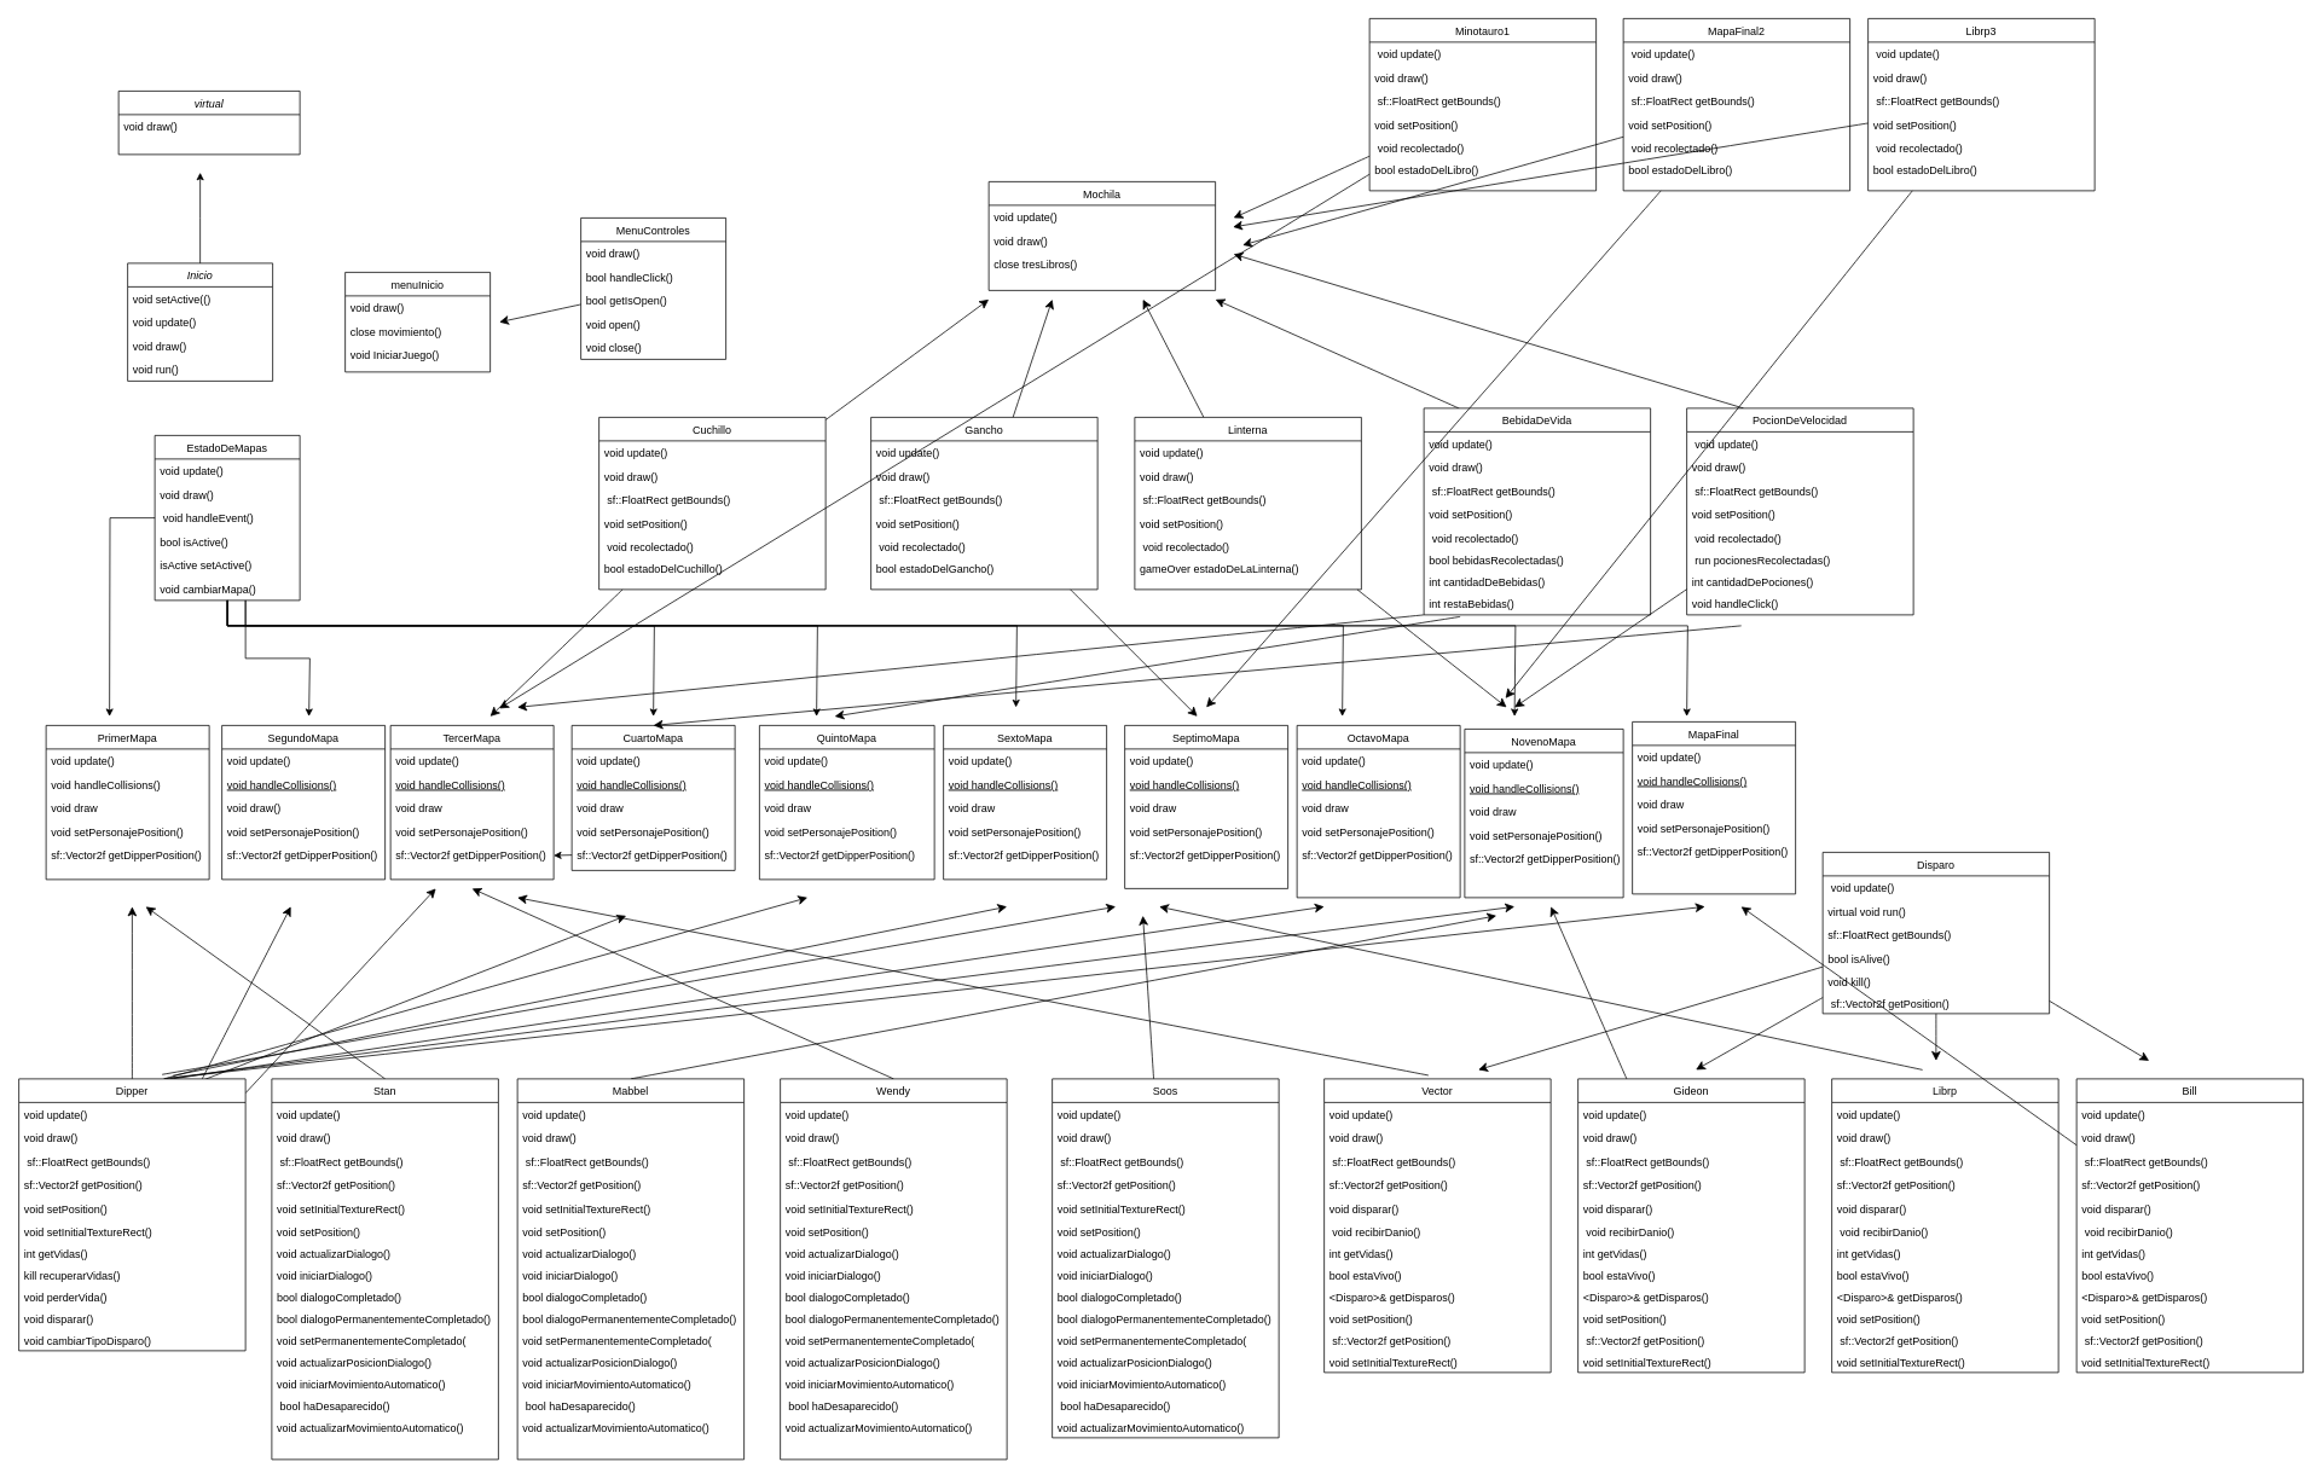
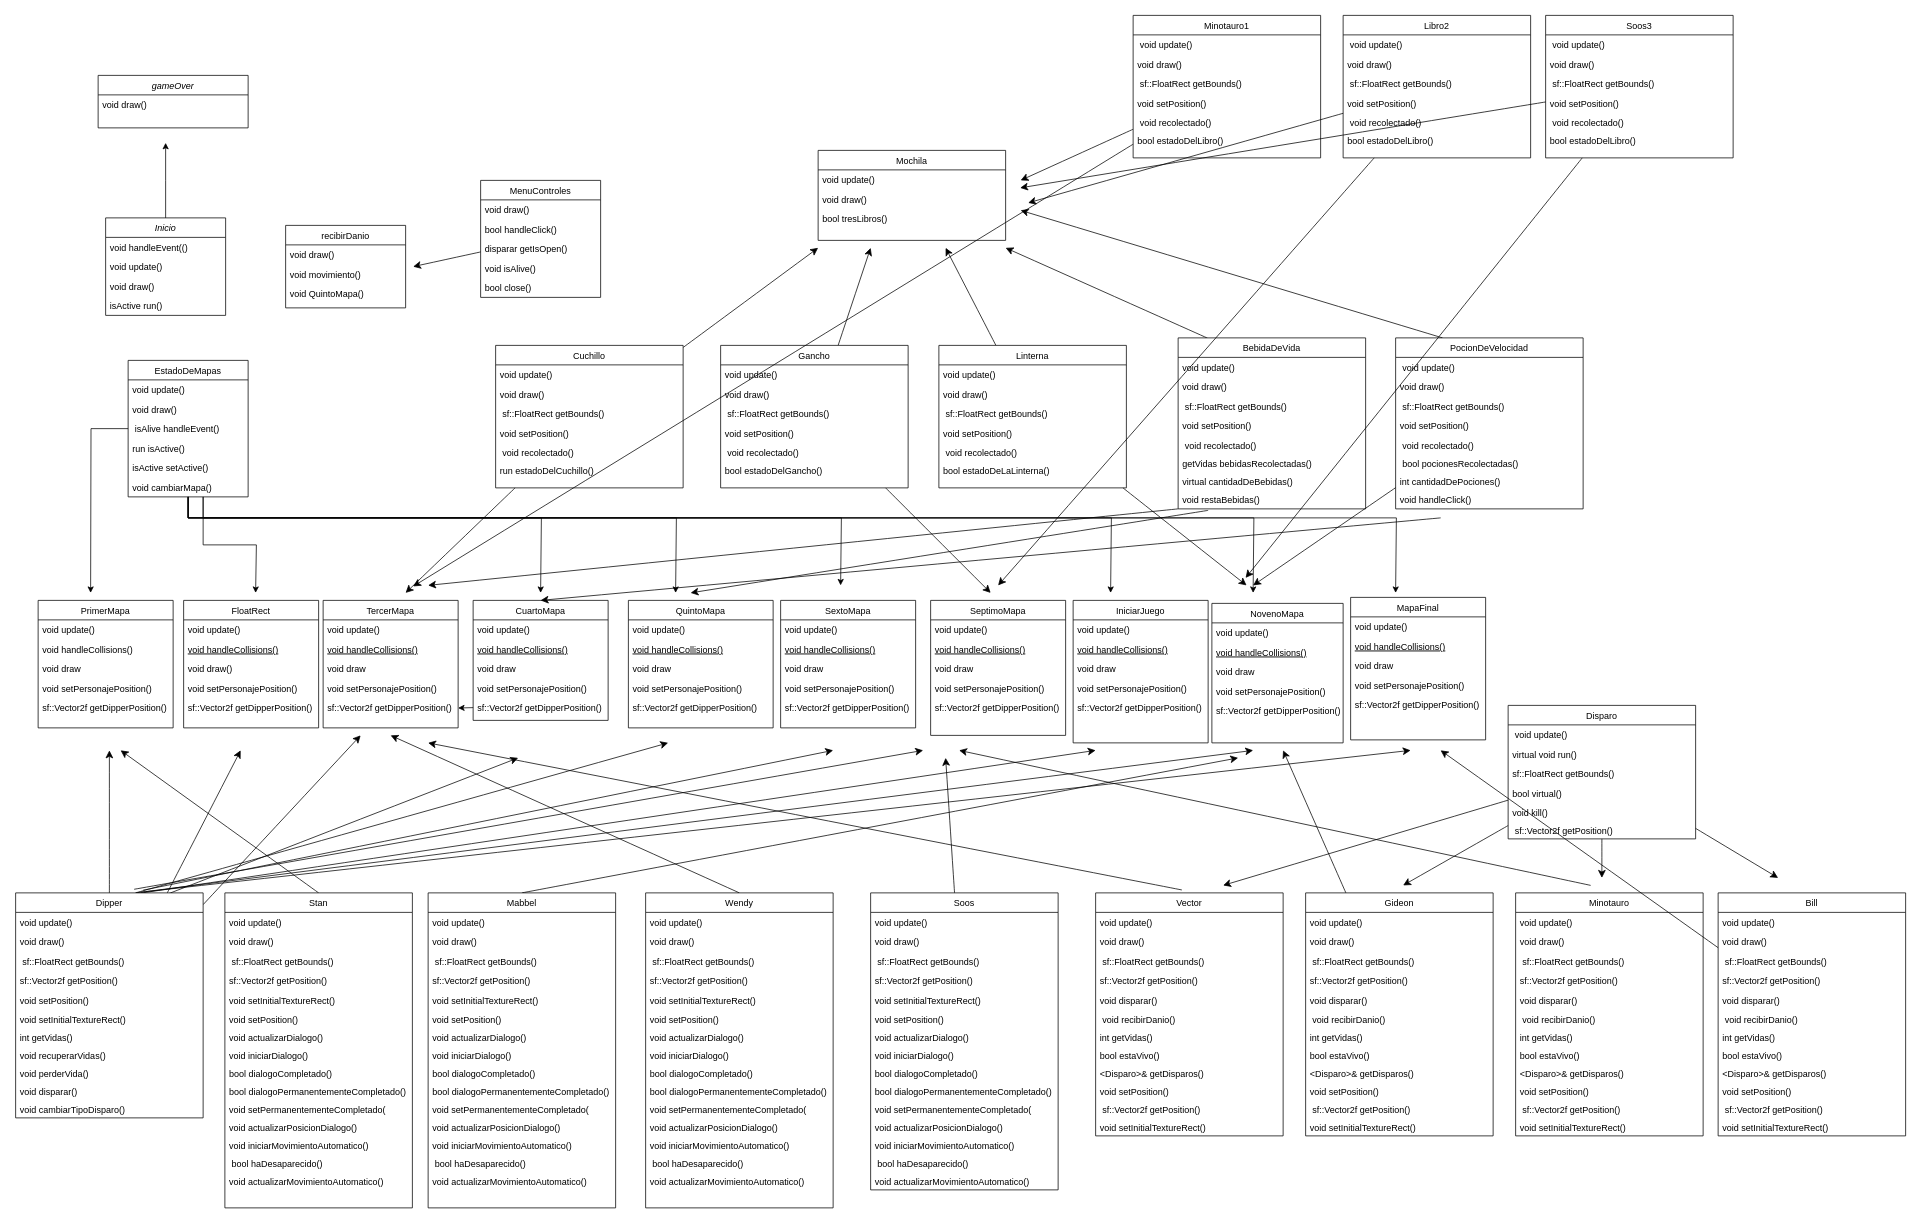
- <mxCell id="284" value="MapaFinal2" style="swimlane;fontStyle=0;align=center;verticalAlign=top;childLayout=stackLayout;horizontal=1;startSize=26;horizontalStack=0;resizeParent=1;resizeLast=0;collapsible=1;marginBottom=0;rounded=0;shadow=0;strokeWidth=1;" parent="1" vertex="1"><mxGeometry x="1790" y="20" width="250" height="190" as="geometry"><mxRectangle x="130" y="380" width="160" height="26" as="alternateBounds" /></mxGeometry></mxCell>
+ <mxCell id="284" value="Libro2" style="swimlane;fontStyle=0;align=center;verticalAlign=top;childLayout=stackLayout;horizontal=1;startSize=26;horizontalStack=0;resizeParent=1;resizeLast=0;collapsible=1;marginBottom=0;rounded=0;shadow=0;strokeWidth=1;" parent="1" vertex="1"><mxGeometry x="1790" y="20" width="250" height="190" as="geometry"><mxRectangle x="130" y="380" width="160" height="26" as="alternateBounds" /></mxGeometry></mxCell>
- <mxCell id="293" value="Librp3" style="swimlane;fontStyle=0;align=center;verticalAlign=top;childLayout=stackLayout;horizontal=1;startSize=26;horizontalStack=0;resizeParent=1;resizeLast=0;collapsible=1;marginBottom=0;rounded=0;shadow=0;strokeWidth=1;" parent="1" vertex="1"><mxGeometry x="2060" y="20" width="250" height="190" as="geometry"><mxRectangle x="130" y="380" width="160" height="26" as="alternateBounds" /></mxGeometry></mxCell>
+ <mxCell id="293" value="Soos3" style="swimlane;fontStyle=0;align=center;verticalAlign=top;childLayout=stackLayout;horizontal=1;startSize=26;horizontalStack=0;resizeParent=1;resizeLast=0;collapsible=1;marginBottom=0;rounded=0;shadow=0;strokeWidth=1;" parent="1" vertex="1"><mxGeometry x="2060" y="20" width="250" height="190" as="geometry"><mxRectangle x="130" y="380" width="160" height="26" as="alternateBounds" /></mxGeometry></mxCell>
- <mxCell id="333" value="virtual" style="swimlane;fontStyle=2;align=center;verticalAlign=top;childLayout=stackLayout;horizontal=1;startSize=26;horizontalStack=0;resizeParent=1;resizeLast=0;collapsible=1;marginBottom=0;rounded=0;shadow=0;strokeWidth=1;" vertex="1" parent="1"><mxGeometry x="130" y="100" width="200" height="70" as="geometry"><mxRectangle x="230" y="140" width="160" height="26" as="alternateBounds" /></mxGeometry></mxCell>
+ <mxCell id="333" value="gameOver" style="swimlane;fontStyle=2;align=center;verticalAlign=top;childLayout=stackLayout;horizontal=1;startSize=26;horizontalStack=0;resizeParent=1;resizeLast=0;collapsible=1;marginBottom=0;rounded=0;shadow=0;strokeWidth=1;" vertex="1" parent="1"><mxGeometry x="130" y="100" width="200" height="70" as="geometry"><mxRectangle x="230" y="140" width="160" height="26" as="alternateBounds" /></mxGeometry></mxCell>
- <mxCell id="272" value="close tresLibros()" style="text;align=left;verticalAlign=top;spacingLeft=4;spacingRight=4;overflow=hidden;rotatable=0;points=[[0,0.5],[1,0.5]];portConstraint=eastwest;fontStyle=0" parent="269" vertex="1"><mxGeometry y="78" width="250" height="26" as="geometry" /></mxCell>
+ <mxCell id="272" value="bool tresLibros()" style="text;align=left;verticalAlign=top;spacingLeft=4;spacingRight=4;overflow=hidden;rotatable=0;points=[[0,0.5],[1,0.5]];portConstraint=eastwest;fontStyle=0" parent="269" vertex="1"><mxGeometry y="78" width="250" height="26" as="geometry" /></mxCell>
- <mxCell id="14" value="menuInicio" style="swimlane;fontStyle=0;align=center;verticalAlign=top;childLayout=stackLayout;horizontal=1;startSize=26;horizontalStack=0;resizeParent=1;resizeLast=0;collapsible=1;marginBottom=0;rounded=0;shadow=0;strokeWidth=1;" parent="1" vertex="1"><mxGeometry x="380" y="300" width="160" height="110" as="geometry"><mxRectangle x="550" y="140" width="160" height="26" as="alternateBounds" /></mxGeometry></mxCell>
+ <mxCell id="14" value="recibirDanio" style="swimlane;fontStyle=0;align=center;verticalAlign=top;childLayout=stackLayout;horizontal=1;startSize=26;horizontalStack=0;resizeParent=1;resizeLast=0;collapsible=1;marginBottom=0;rounded=0;shadow=0;strokeWidth=1;" parent="1" vertex="1"><mxGeometry x="380" y="300" width="160" height="110" as="geometry"><mxRectangle x="550" y="140" width="160" height="26" as="alternateBounds" /></mxGeometry></mxCell>
- <mxCell id="4" value="void setActive(()" style="text;align=left;verticalAlign=top;spacingLeft=4;spacingRight=4;overflow=hidden;rotatable=0;points=[[0,0.5],[1,0.5]];portConstraint=eastwest;" parent="3" vertex="1"><mxGeometry y="26" width="160" height="26" as="geometry" /></mxCell>
+ <mxCell id="4" value="void handleEvent(()" style="text;align=left;verticalAlign=top;spacingLeft=4;spacingRight=4;overflow=hidden;rotatable=0;points=[[0,0.5],[1,0.5]];portConstraint=eastwest;" parent="3" vertex="1"><mxGeometry y="26" width="160" height="26" as="geometry" /></mxCell>
- <mxCell id="315" value="bool getIsOpen()" style="text;align=left;verticalAlign=top;spacingLeft=4;spacingRight=4;overflow=hidden;rotatable=0;points=[[0,0.5],[1,0.5]];portConstraint=eastwest;rounded=0;shadow=0;html=0;" parent="312" vertex="1"><mxGeometry y="78" width="160" height="26" as="geometry" /></mxCell>
+ <mxCell id="315" value="disparar getIsOpen()" style="text;align=left;verticalAlign=top;spacingLeft=4;spacingRight=4;overflow=hidden;rotatable=0;points=[[0,0.5],[1,0.5]];portConstraint=eastwest;rounded=0;shadow=0;html=0;" parent="312" vertex="1"><mxGeometry y="78" width="160" height="26" as="geometry" /></mxCell>
- <mxCell id="316" value="void open()" style="text;align=left;verticalAlign=top;spacingLeft=4;spacingRight=4;overflow=hidden;rotatable=0;points=[[0,0.5],[1,0.5]];portConstraint=eastwest;rounded=0;shadow=0;html=0;" parent="312" vertex="1"><mxGeometry y="104" width="160" height="26" as="geometry" /></mxCell>
+ <mxCell id="316" value="void isAlive()" style="text;align=left;verticalAlign=top;spacingLeft=4;spacingRight=4;overflow=hidden;rotatable=0;points=[[0,0.5],[1,0.5]];portConstraint=eastwest;rounded=0;shadow=0;html=0;" parent="312" vertex="1"><mxGeometry y="104" width="160" height="26" as="geometry" /></mxCell>
- <mxCell id="16" value="close movimiento()" style="text;align=left;verticalAlign=top;spacingLeft=4;spacingRight=4;overflow=hidden;rotatable=0;points=[[0,0.5],[1,0.5]];portConstraint=eastwest;rounded=0;shadow=0;html=0;" parent="14" vertex="1"><mxGeometry y="52" width="160" height="26" as="geometry" /></mxCell>
+ <mxCell id="16" value="void movimiento()" style="text;align=left;verticalAlign=top;spacingLeft=4;spacingRight=4;overflow=hidden;rotatable=0;points=[[0,0.5],[1,0.5]];portConstraint=eastwest;rounded=0;shadow=0;html=0;" parent="14" vertex="1"><mxGeometry y="52" width="160" height="26" as="geometry" /></mxCell>
- <mxCell id="317" value="void close()" style="text;align=left;verticalAlign=top;spacingLeft=4;spacingRight=4;overflow=hidden;rotatable=0;points=[[0,0.5],[1,0.5]];portConstraint=eastwest;rounded=0;shadow=0;html=0;" parent="312" vertex="1"><mxGeometry y="130" width="160" height="26" as="geometry" /></mxCell>
+ <mxCell id="317" value="bool close()" style="text;align=left;verticalAlign=top;spacingLeft=4;spacingRight=4;overflow=hidden;rotatable=0;points=[[0,0.5],[1,0.5]];portConstraint=eastwest;rounded=0;shadow=0;html=0;" parent="312" vertex="1"><mxGeometry y="130" width="160" height="26" as="geometry" /></mxCell>
- <mxCell id="17" value="void IniciarJuego()" style="text;align=left;verticalAlign=top;spacingLeft=4;spacingRight=4;overflow=hidden;rotatable=0;points=[[0,0.5],[1,0.5]];portConstraint=eastwest;rounded=0;shadow=0;html=0;" parent="14" vertex="1"><mxGeometry y="78" width="160" height="26" as="geometry" /></mxCell>
+ <mxCell id="17" value="void QuintoMapa()" style="text;align=left;verticalAlign=top;spacingLeft=4;spacingRight=4;overflow=hidden;rotatable=0;points=[[0,0.5],[1,0.5]];portConstraint=eastwest;rounded=0;shadow=0;html=0;" parent="14" vertex="1"><mxGeometry y="78" width="160" height="26" as="geometry" /></mxCell>
- <mxCell id="7" value="void run()" style="text;align=left;verticalAlign=top;spacingLeft=4;spacingRight=4;overflow=hidden;rotatable=0;points=[[0,0.5],[1,0.5]];portConstraint=eastwest;rounded=0;shadow=0;html=0;" parent="3" vertex="1"><mxGeometry y="104" width="160" height="26" as="geometry" /></mxCell>
+ <mxCell id="7" value="isActive run()" style="text;align=left;verticalAlign=top;spacingLeft=4;spacingRight=4;overflow=hidden;rotatable=0;points=[[0,0.5],[1,0.5]];portConstraint=eastwest;rounded=0;shadow=0;html=0;" parent="3" vertex="1"><mxGeometry y="104" width="160" height="26" as="geometry" /></mxCell>
- <mxCell id="329" value=" void handleEvent()" style="text;align=left;verticalAlign=top;spacingLeft=4;spacingRight=4;overflow=hidden;rotatable=0;points=[[0,0.5],[1,0.5]];portConstraint=eastwest;rounded=0;shadow=0;html=0;" vertex="1" parent="326"><mxGeometry y="78" width="160" height="26" as="geometry" /></mxCell>
+ <mxCell id="329" value=" isAlive handleEvent()" style="text;align=left;verticalAlign=top;spacingLeft=4;spacingRight=4;overflow=hidden;rotatable=0;points=[[0,0.5],[1,0.5]];portConstraint=eastwest;rounded=0;shadow=0;html=0;" vertex="1" parent="326"><mxGeometry y="78" width="160" height="26" as="geometry" /></mxCell>
- <mxCell id="330" value="bool isActive()" style="text;align=left;verticalAlign=top;spacingLeft=4;spacingRight=4;overflow=hidden;rotatable=0;points=[[0,0.5],[1,0.5]];portConstraint=eastwest;rounded=0;shadow=0;html=0;" vertex="1" parent="326"><mxGeometry y="104" width="160" height="26" as="geometry" /></mxCell>
+ <mxCell id="330" value="run isActive()" style="text;align=left;verticalAlign=top;spacingLeft=4;spacingRight=4;overflow=hidden;rotatable=0;points=[[0,0.5],[1,0.5]];portConstraint=eastwest;rounded=0;shadow=0;html=0;" vertex="1" parent="326"><mxGeometry y="104" width="160" height="26" as="geometry" /></mxCell>
- <mxCell id="227" value="bool bebidasRecolectadas()" style="text;align=left;verticalAlign=top;spacingLeft=4;spacingRight=4;overflow=hidden;rotatable=0;points=[[0,0.5],[1,0.5]];portConstraint=eastwest;" parent="221" vertex="1"><mxGeometry y="154" width="250" height="24" as="geometry" /></mxCell>
+ <mxCell id="227" value="getVidas bebidasRecolectadas()" style="text;align=left;verticalAlign=top;spacingLeft=4;spacingRight=4;overflow=hidden;rotatable=0;points=[[0,0.5],[1,0.5]];portConstraint=eastwest;" parent="221" vertex="1"><mxGeometry y="154" width="250" height="24" as="geometry" /></mxCell>
- <mxCell id="239" value=" run pocionesRecolectadas()" style="text;align=left;verticalAlign=top;spacingLeft=4;spacingRight=4;overflow=hidden;rotatable=0;points=[[0,0.5],[1,0.5]];portConstraint=eastwest;" parent="233" vertex="1"><mxGeometry y="154" width="250" height="24" as="geometry" /></mxCell>
+ <mxCell id="239" value=" bool pocionesRecolectadas()" style="text;align=left;verticalAlign=top;spacingLeft=4;spacingRight=4;overflow=hidden;rotatable=0;points=[[0,0.5],[1,0.5]];portConstraint=eastwest;" parent="233" vertex="1"><mxGeometry y="154" width="250" height="24" as="geometry" /></mxCell>
- <mxCell id="250" value="bool estadoDelCuchillo()" style="text;align=left;verticalAlign=top;spacingLeft=4;spacingRight=4;overflow=hidden;rotatable=0;points=[[0,0.5],[1,0.5]];portConstraint=eastwest;" parent="244" vertex="1"><mxGeometry y="154" width="250" height="24" as="geometry" /></mxCell>
+ <mxCell id="250" value="run estadoDelCuchillo()" style="text;align=left;verticalAlign=top;spacingLeft=4;spacingRight=4;overflow=hidden;rotatable=0;points=[[0,0.5],[1,0.5]];portConstraint=eastwest;" parent="244" vertex="1"><mxGeometry y="154" width="250" height="24" as="geometry" /></mxCell>
- <mxCell id="268" value="gameOver estadoDeLaLinterna()" style="text;align=left;verticalAlign=top;spacingLeft=4;spacingRight=4;overflow=hidden;rotatable=0;points=[[0,0.5],[1,0.5]];portConstraint=eastwest;" parent="262" vertex="1"><mxGeometry y="154" width="250" height="24" as="geometry" /></mxCell>
+ <mxCell id="268" value="bool estadoDeLaLinterna()" style="text;align=left;verticalAlign=top;spacingLeft=4;spacingRight=4;overflow=hidden;rotatable=0;points=[[0,0.5],[1,0.5]];portConstraint=eastwest;" parent="262" vertex="1"><mxGeometry y="154" width="250" height="24" as="geometry" /></mxCell>
- <mxCell id="228" value="int cantidadDeBebidas()" style="text;align=left;verticalAlign=top;spacingLeft=4;spacingRight=4;overflow=hidden;rotatable=0;points=[[0,0.5],[1,0.5]];portConstraint=eastwest;" parent="221" vertex="1"><mxGeometry y="178" width="250" height="24" as="geometry" /></mxCell>
+ <mxCell id="228" value="virtual cantidadDeBebidas()" style="text;align=left;verticalAlign=top;spacingLeft=4;spacingRight=4;overflow=hidden;rotatable=0;points=[[0,0.5],[1,0.5]];portConstraint=eastwest;" parent="221" vertex="1"><mxGeometry y="178" width="250" height="24" as="geometry" /></mxCell>
- <mxCell id="229" value="int restaBebidas()" style="text;align=left;verticalAlign=top;spacingLeft=4;spacingRight=4;overflow=hidden;rotatable=0;points=[[0,0.5],[1,0.5]];portConstraint=eastwest;" parent="221" vertex="1"><mxGeometry y="202" width="250" height="24" as="geometry" /></mxCell>
+ <mxCell id="229" value="void restaBebidas()" style="text;align=left;verticalAlign=top;spacingLeft=4;spacingRight=4;overflow=hidden;rotatable=0;points=[[0,0.5],[1,0.5]];portConstraint=eastwest;" parent="221" vertex="1"><mxGeometry y="202" width="250" height="24" as="geometry" /></mxCell>
- <mxCell id="18" value="SegundoMapa" style="swimlane;fontStyle=0;align=center;verticalAlign=top;childLayout=stackLayout;horizontal=1;startSize=26;horizontalStack=0;resizeParent=1;resizeLast=0;collapsible=1;marginBottom=0;rounded=0;shadow=0;strokeWidth=1;" parent="1" vertex="1"><mxGeometry x="244" y="800" width="180" height="170" as="geometry"><mxRectangle x="130" y="380" width="160" height="26" as="alternateBounds" /></mxGeometry></mxCell>
+ <mxCell id="18" value="FloatRect" style="swimlane;fontStyle=0;align=center;verticalAlign=top;childLayout=stackLayout;horizontal=1;startSize=26;horizontalStack=0;resizeParent=1;resizeLast=0;collapsible=1;marginBottom=0;rounded=0;shadow=0;strokeWidth=1;" parent="1" vertex="1"><mxGeometry x="244" y="800" width="180" height="170" as="geometry"><mxRectangle x="130" y="380" width="160" height="26" as="alternateBounds" /></mxGeometry></mxCell>
- <mxCell id="54" value="OctavoMapa" style="swimlane;fontStyle=0;align=center;verticalAlign=top;childLayout=stackLayout;horizontal=1;startSize=26;horizontalStack=0;resizeParent=1;resizeLast=0;collapsible=1;marginBottom=0;rounded=0;shadow=0;strokeWidth=1;" parent="1" vertex="1"><mxGeometry x="1430" y="800" width="180" height="190" as="geometry"><mxRectangle x="130" y="380" width="160" height="26" as="alternateBounds" /></mxGeometry></mxCell>
+ <mxCell id="54" value="IniciarJuego" style="swimlane;fontStyle=0;align=center;verticalAlign=top;childLayout=stackLayout;horizontal=1;startSize=26;horizontalStack=0;resizeParent=1;resizeLast=0;collapsible=1;marginBottom=0;rounded=0;shadow=0;strokeWidth=1;" parent="1" vertex="1"><mxGeometry x="1430" y="800" width="180" height="190" as="geometry"><mxRectangle x="130" y="380" width="160" height="26" as="alternateBounds" /></mxGeometry></mxCell>
- <mxCell id="308" value="bool isAlive()" style="text;align=left;verticalAlign=top;spacingLeft=4;spacingRight=4;overflow=hidden;rotatable=0;points=[[0,0.5],[1,0.5]];portConstraint=eastwest;" parent="304" vertex="1"><mxGeometry y="104" width="250" height="26" as="geometry" /></mxCell>
+ <mxCell id="308" value="bool virtual()" style="text;align=left;verticalAlign=top;spacingLeft=4;spacingRight=4;overflow=hidden;rotatable=0;points=[[0,0.5],[1,0.5]];portConstraint=eastwest;" parent="304" vertex="1"><mxGeometry y="104" width="250" height="26" as="geometry" /></mxCell>
- <mxCell id="191" value="Librp" style="swimlane;fontStyle=0;align=center;verticalAlign=top;childLayout=stackLayout;horizontal=1;startSize=26;horizontalStack=0;resizeParent=1;resizeLast=0;collapsible=1;marginBottom=0;rounded=0;shadow=0;strokeWidth=1;" parent="1" vertex="1"><mxGeometry x="2020" y="1190" width="250" height="324" as="geometry"><mxRectangle x="130" y="380" width="160" height="26" as="alternateBounds" /></mxGeometry></mxCell>
+ <mxCell id="191" value="Minotauro" style="swimlane;fontStyle=0;align=center;verticalAlign=top;childLayout=stackLayout;horizontal=1;startSize=26;horizontalStack=0;resizeParent=1;resizeLast=0;collapsible=1;marginBottom=0;rounded=0;shadow=0;strokeWidth=1;" parent="1" vertex="1"><mxGeometry x="2020" y="1190" width="250" height="324" as="geometry"><mxRectangle x="130" y="380" width="160" height="26" as="alternateBounds" /></mxGeometry></mxCell>
- <mxCell id="90" value="kill recuperarVidas()" style="text;align=left;verticalAlign=top;spacingLeft=4;spacingRight=4;overflow=hidden;rotatable=0;points=[[0,0.5],[1,0.5]];portConstraint=eastwest;" parent="82" vertex="1"><mxGeometry y="204" width="250" height="24" as="geometry" /></mxCell>
+ <mxCell id="90" value="void recuperarVidas()" style="text;align=left;verticalAlign=top;spacingLeft=4;spacingRight=4;overflow=hidden;rotatable=0;points=[[0,0.5],[1,0.5]];portConstraint=eastwest;" parent="82" vertex="1"><mxGeometry y="204" width="250" height="24" as="geometry" /></mxCell>
